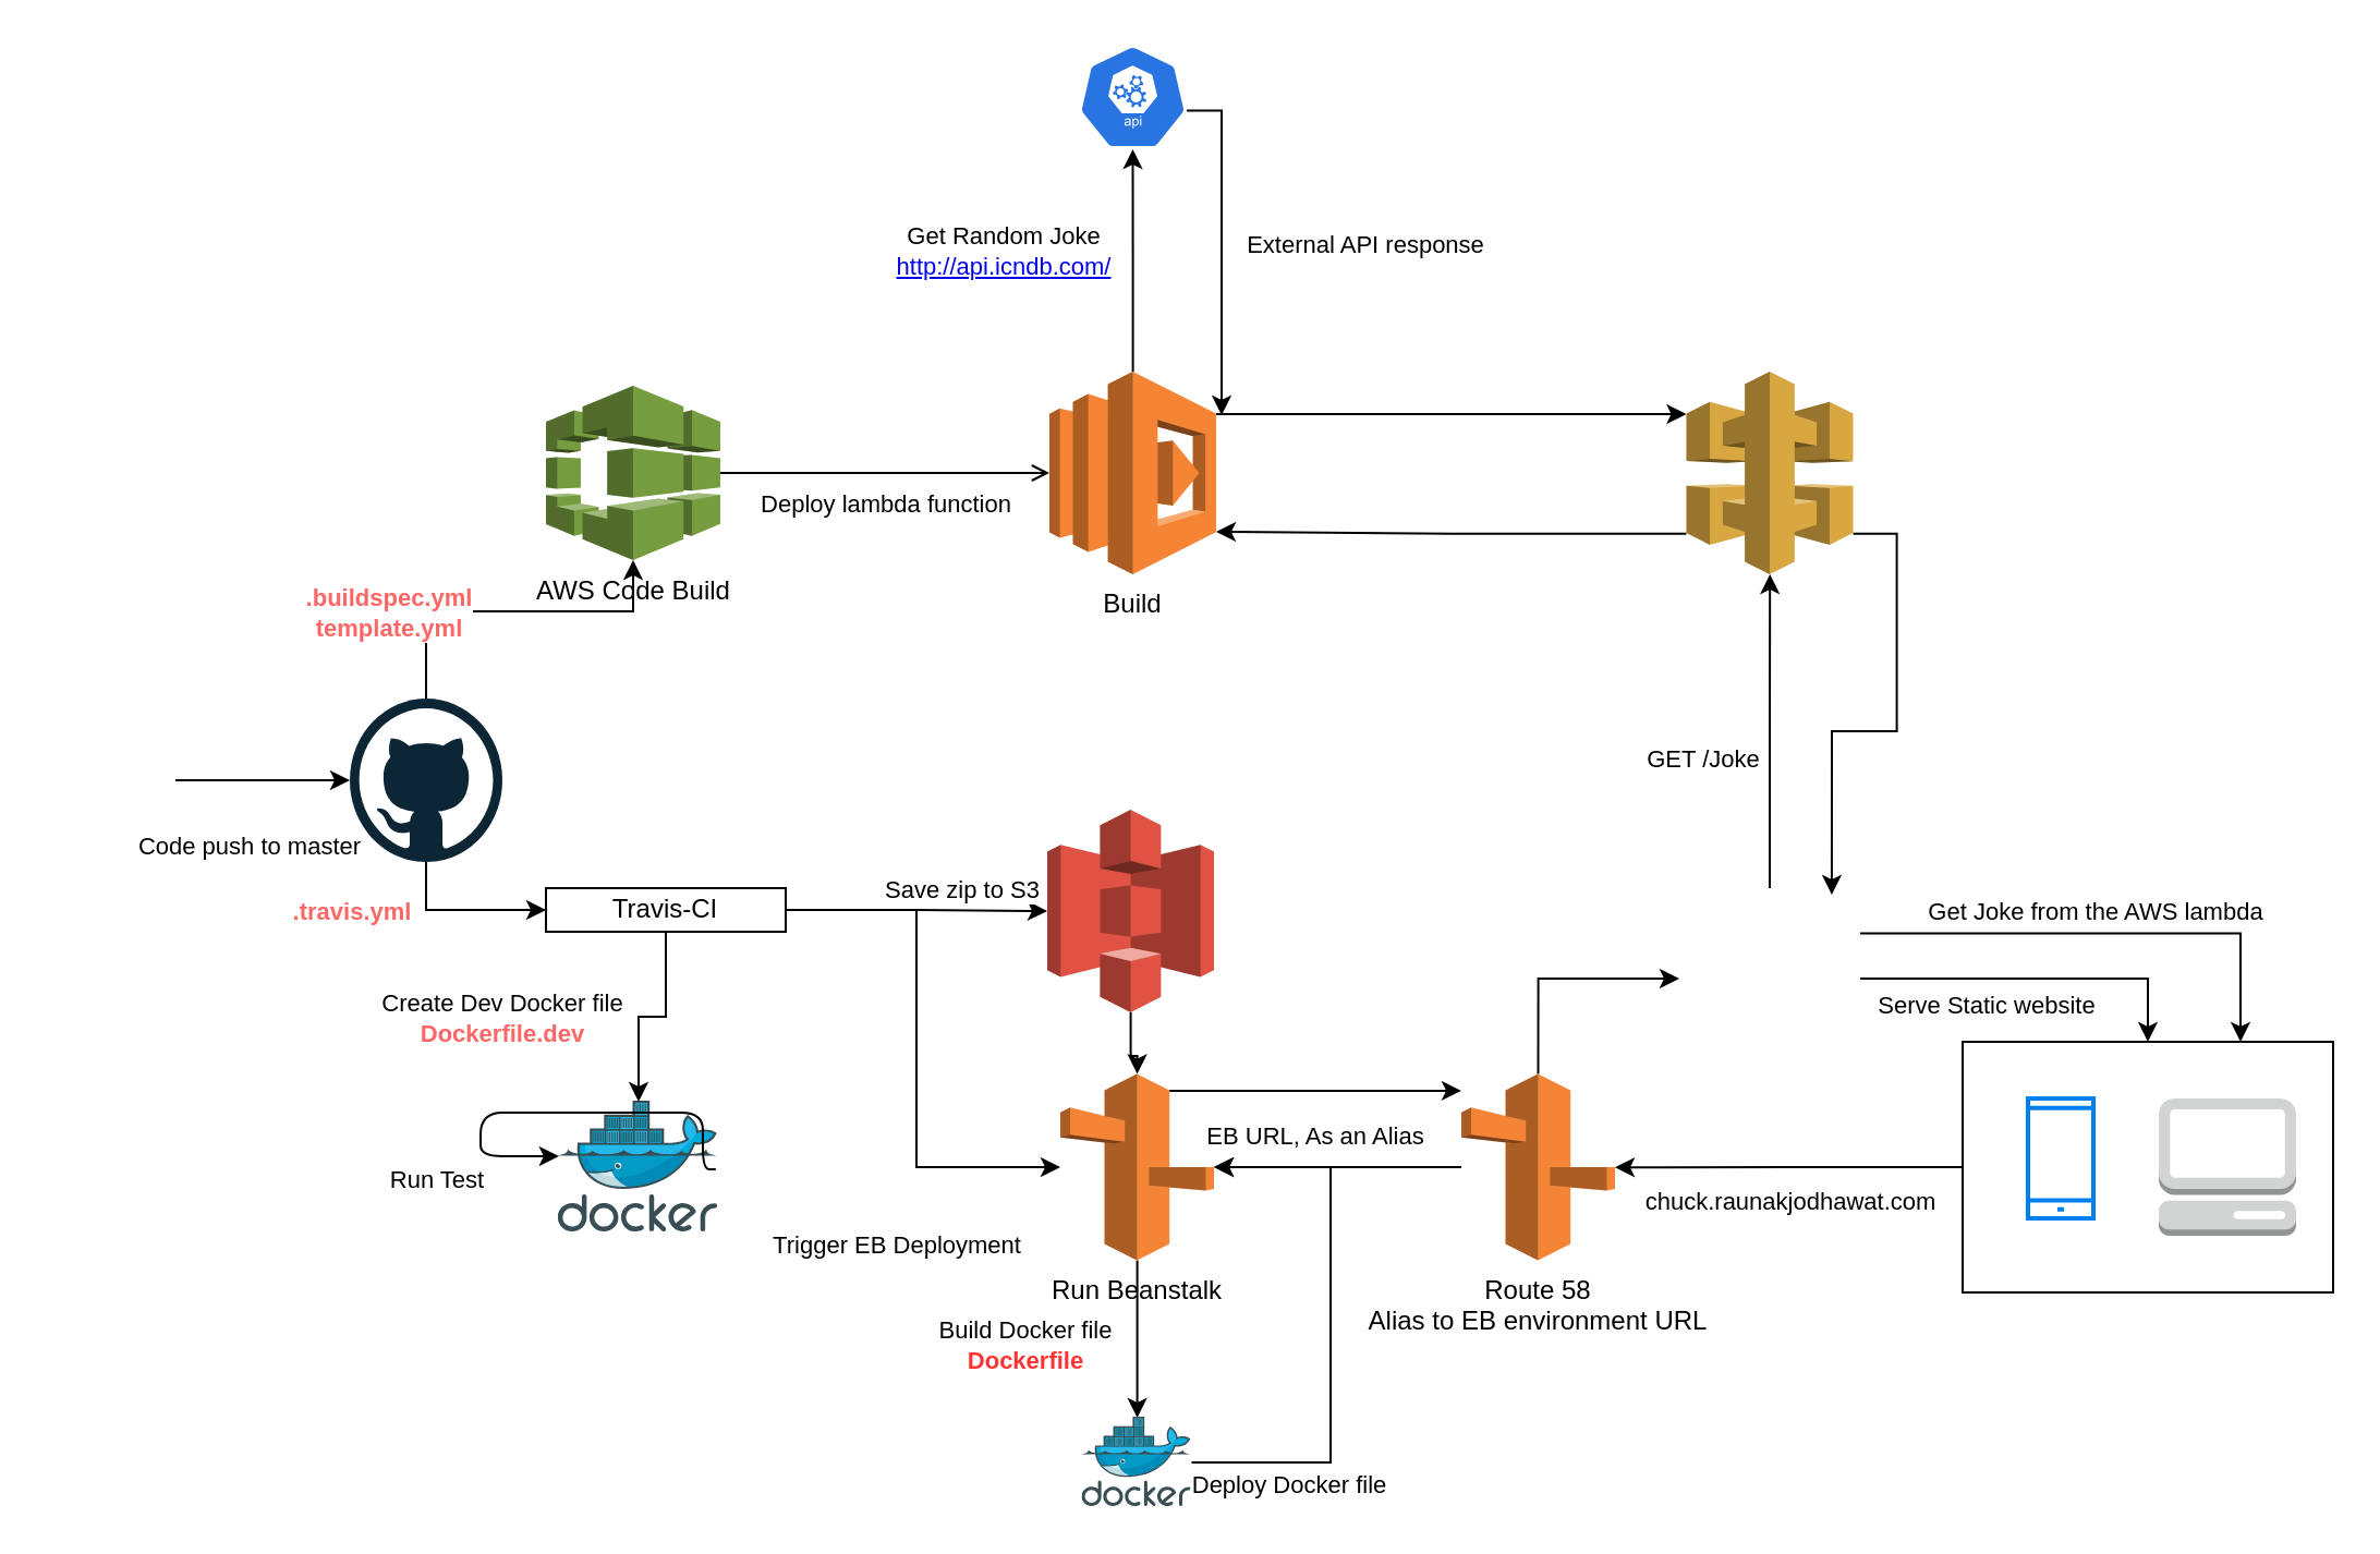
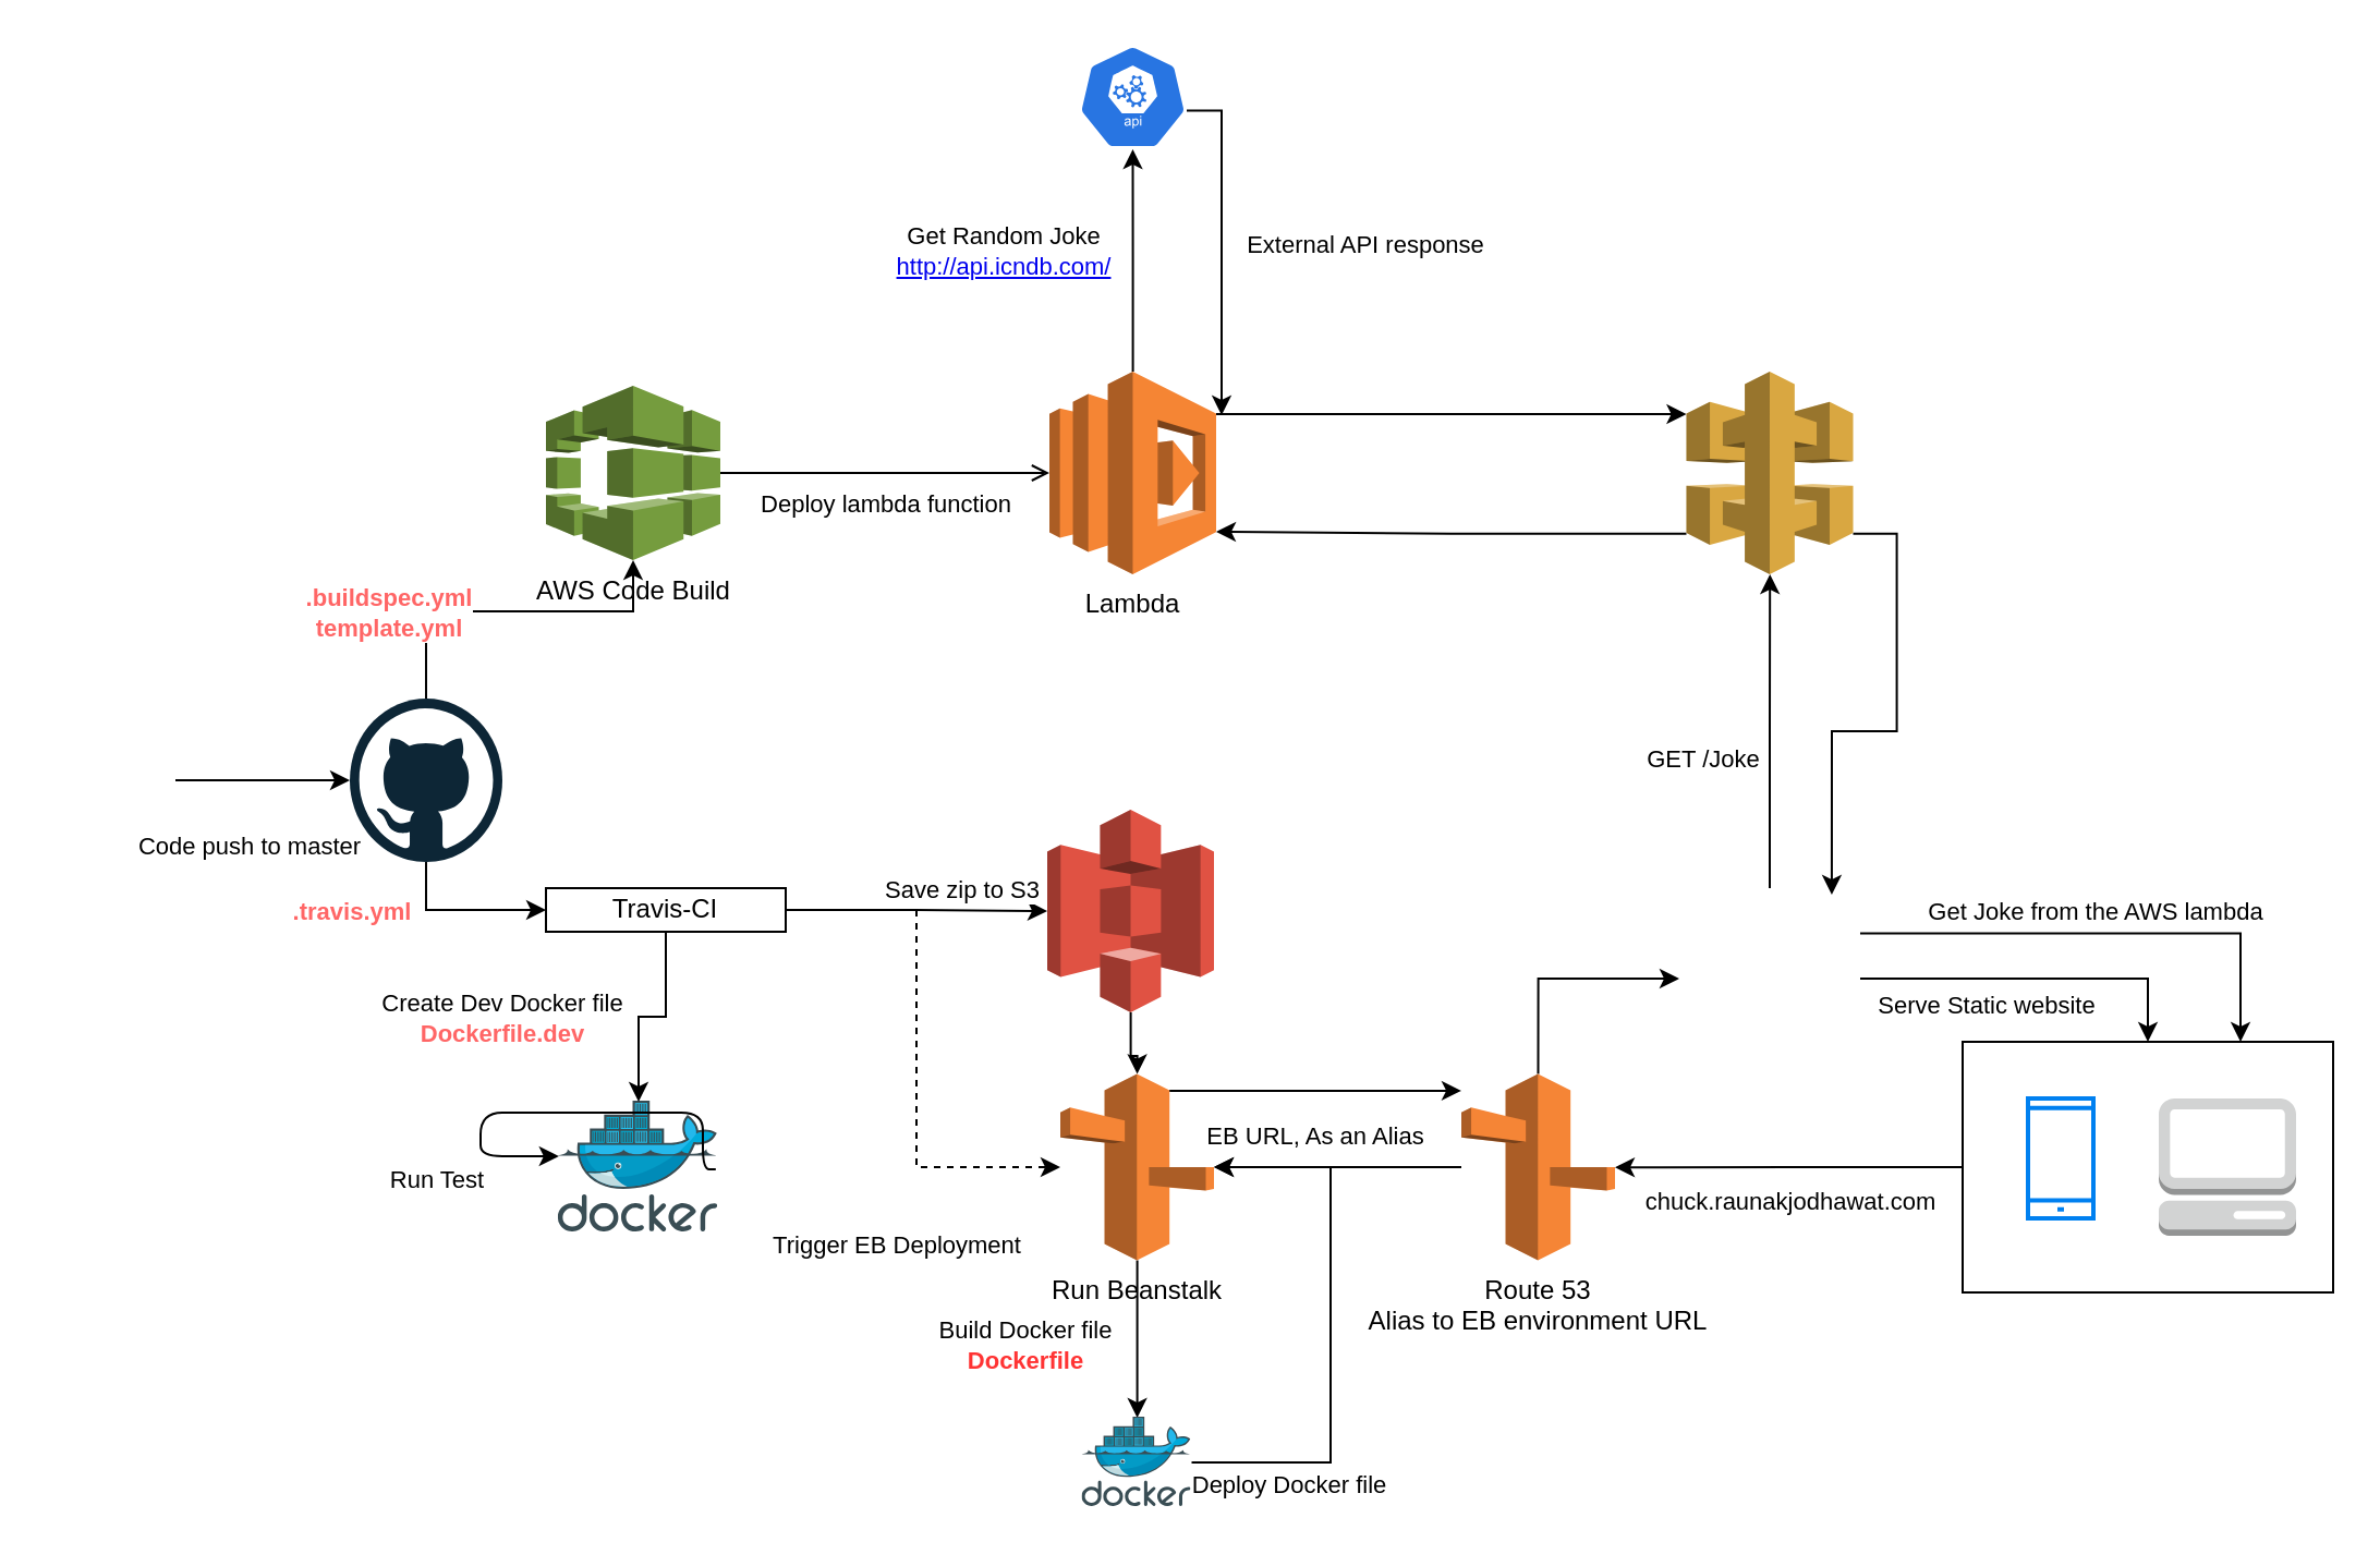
- <mxCell id="51" value="Build" style="outlineConnect=0;dashed=0;verticalLabelPosition=bottom;verticalAlign=top;align=center;html=1;shape=mxgraph.aws3.lambda;fillColor=#F58534;gradientColor=none;" vertex="1" parent="1"><mxGeometry x="481" y="170" width="76.5" height="93" as="geometry" /></mxCell>
+ <mxCell id="51" value="Lambda" style="outlineConnect=0;dashed=0;verticalLabelPosition=bottom;verticalAlign=top;align=center;html=1;shape=mxgraph.aws3.lambda;fillColor=#F58534;gradientColor=none;" vertex="1" parent="1"><mxGeometry x="481" y="170" width="76.5" height="93" as="geometry" /></mxCell>
- <mxCell id="5" style="edgeStyle=orthogonalEdgeStyle;rounded=0;orthogonalLoop=1;jettySize=auto;html=1;exitX=1;exitY=0.5;exitDx=0;exitDy=0;" edge="1" parent="1" source="17" target="28"><mxGeometry relative="1" as="geometry"><Array as="points"><mxPoint x="420" y="417" /><mxPoint x="420" y="535" /></Array></mxGeometry></mxCell>
+ <mxCell id="5" style="edgeStyle=orthogonalEdgeStyle;rounded=0;orthogonalLoop=1;jettySize=auto;html=1;exitX=1;exitY=0.5;exitDx=0;exitDy=0;dashed=1;" edge="1" parent="1" source="17" target="28"><mxGeometry relative="1" as="geometry"><Array as="points"><mxPoint x="420" y="417" /><mxPoint x="420" y="535" /></Array></mxGeometry></mxCell>
- <mxCell id="45" value="Route 58&lt;br&gt;Alias to EB environment URL" style="outlineConnect=0;dashed=0;verticalLabelPosition=bottom;verticalAlign=top;align=center;html=1;shape=mxgraph.aws3.route_53;fillColor=#F58536;gradientColor=none;" vertex="1" parent="1"><mxGeometry x="670" y="492.25" width="70.5" height="85.5" as="geometry" /></mxCell>
+ <mxCell id="45" value="Route 53&lt;br&gt;Alias to EB environment URL" style="outlineConnect=0;dashed=0;verticalLabelPosition=bottom;verticalAlign=top;align=center;html=1;shape=mxgraph.aws3.route_53;fillColor=#F58536;gradientColor=none;" vertex="1" parent="1"><mxGeometry x="670" y="492.25" width="70.5" height="85.5" as="geometry" /></mxCell>
